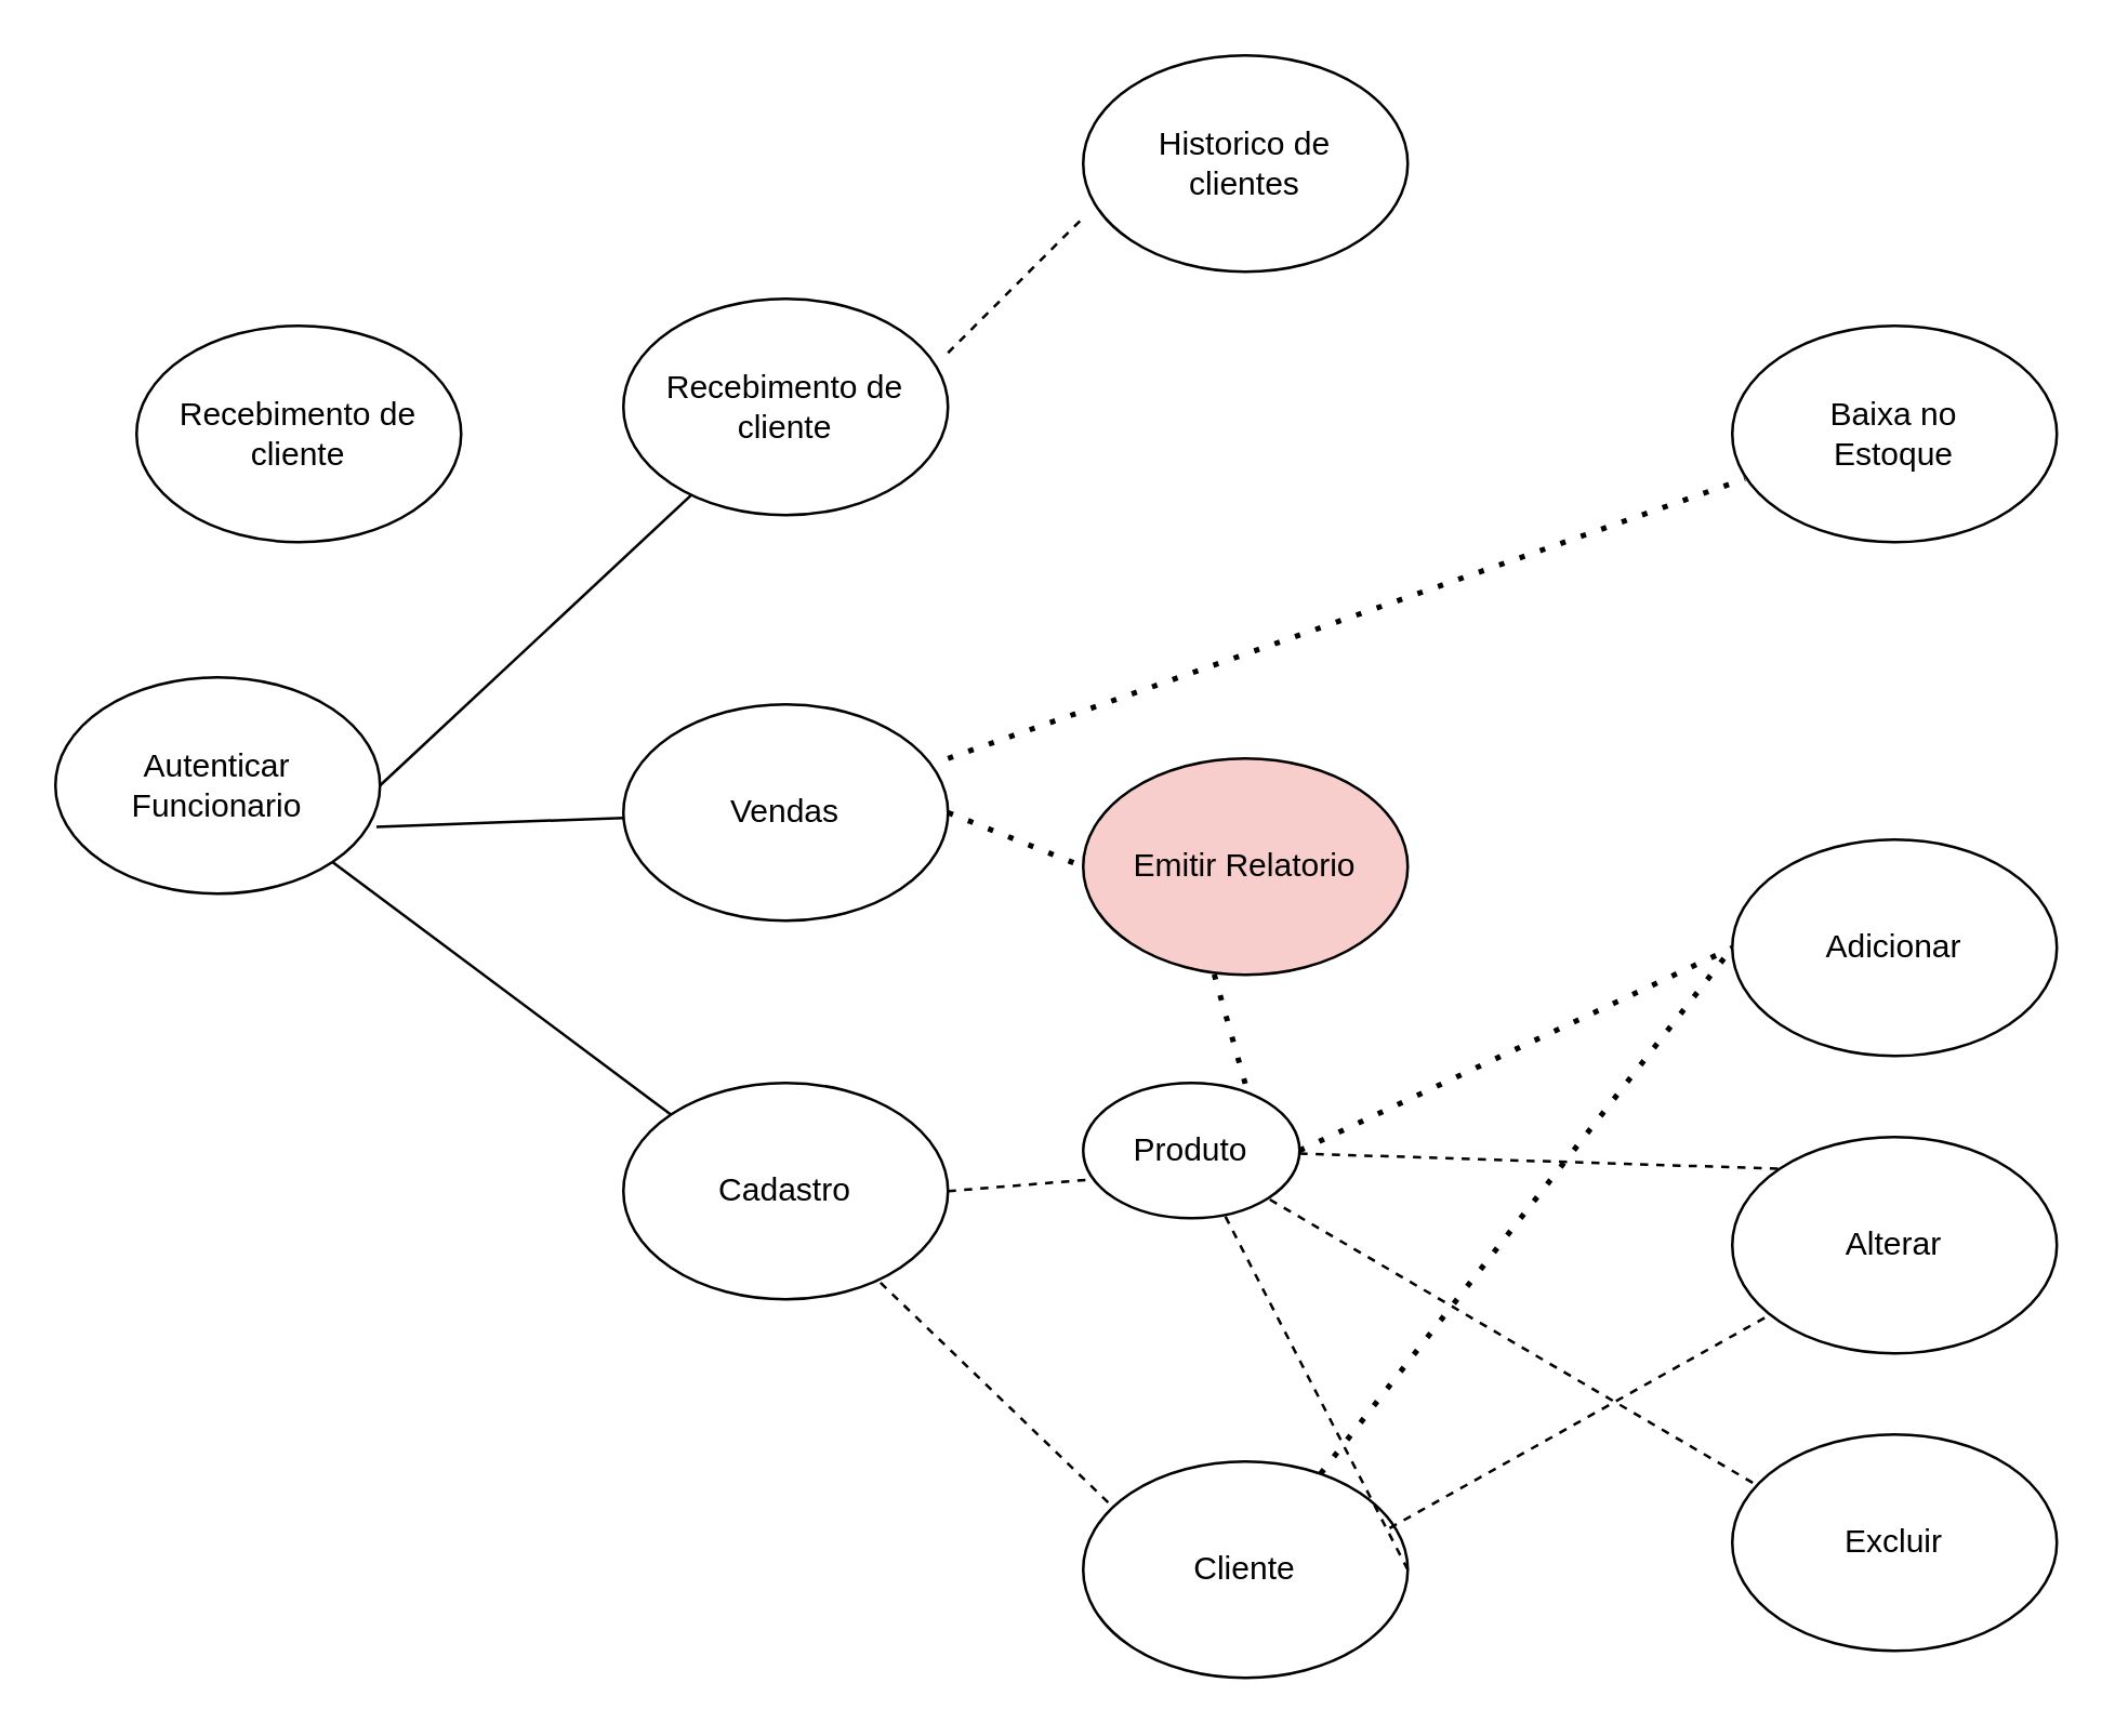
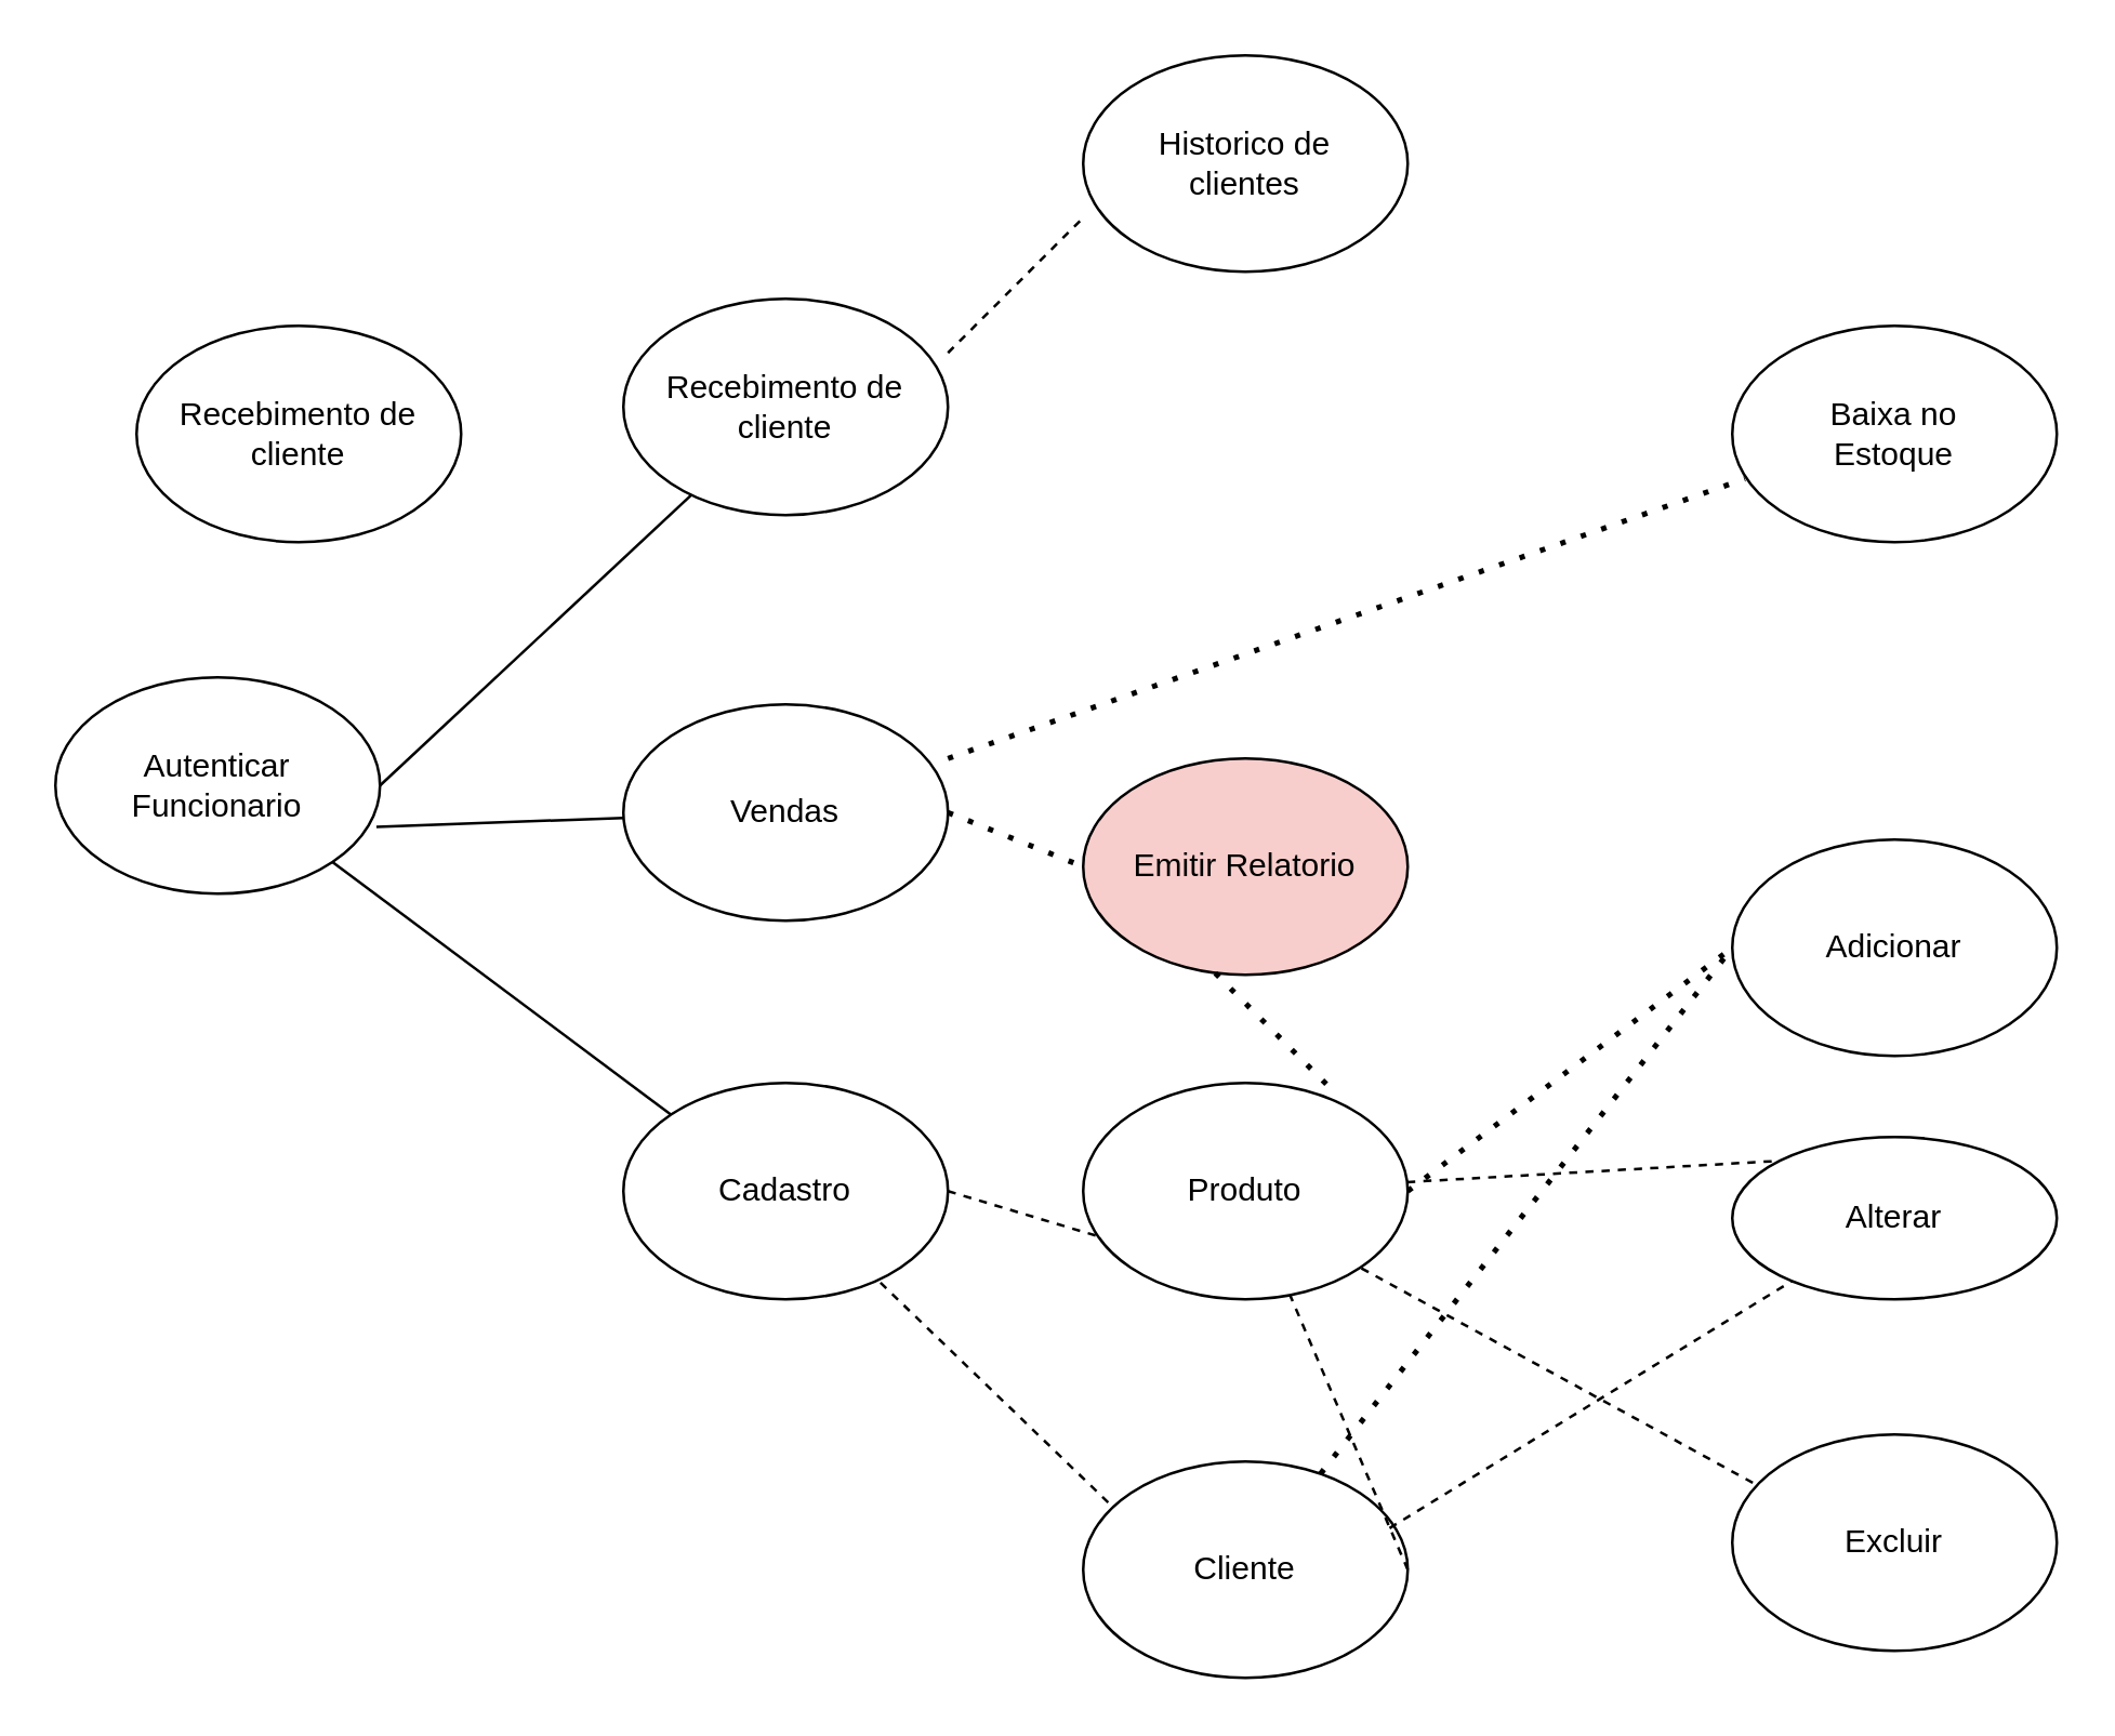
- <mxCell id="12" value="&lt;div&gt;Produto&lt;/div&gt;" style="ellipse;whiteSpace=wrap;html=1;" vertex="1" parent="1"><mxGeometry x="400" y="400" width="80" height="50" as="geometry" /></mxCell>
+ <mxCell id="12" value="&lt;div&gt;Produto&lt;/div&gt;" style="ellipse;whiteSpace=wrap;html=1;" vertex="1" parent="1"><mxGeometry x="400" y="400" width="120" height="80" as="geometry" /></mxCell>
- <mxCell id="18" value="Alterar" style="ellipse;whiteSpace=wrap;html=1;" vertex="1" parent="1"><mxGeometry x="640" y="420" width="120" height="80" as="geometry" /></mxCell>
+ <mxCell id="18" value="Alterar" style="ellipse;whiteSpace=wrap;html=1;" vertex="1" parent="1"><mxGeometry x="640" y="420" width="120" height="60" as="geometry" /></mxCell>
